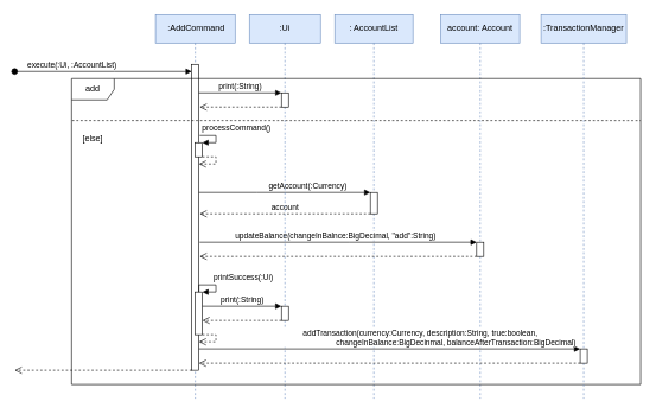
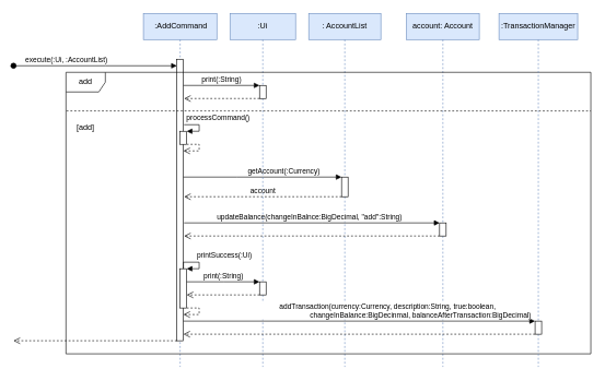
- <mxCell id="29" value="[else]" style="text;html=1;strokeColor=none;fillColor=none;align=center;verticalAlign=middle;whiteSpace=wrap;rounded=0;" parent="1" vertex="1"><mxGeometry x="100" y="180" width="60" height="30" as="geometry" /></mxCell>
+ <mxCell id="29" value="[add]" style="text;html=1;strokeColor=none;fillColor=none;align=center;verticalAlign=middle;whiteSpace=wrap;rounded=0;" parent="1" vertex="1"><mxGeometry x="100" y="180" width="60" height="30" as="geometry" /></mxCell>
